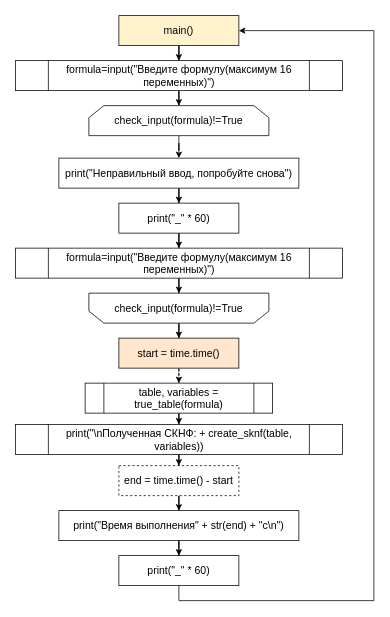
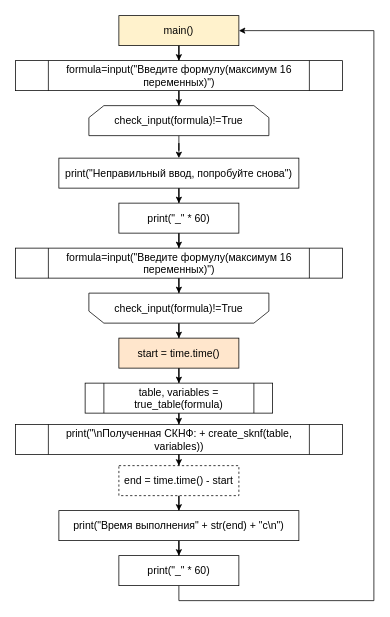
- <mxCell id="16" style="edgeStyle=orthogonalEdgeStyle;rounded=0;orthogonalLoop=1;jettySize=auto;html=1;entryX=0.5;entryY=0;entryDx=0;entryDy=0;dashed=1;" parent="1" source="17" target="19" edge="1"><mxGeometry relative="1" as="geometry" /></mxCell>
+ <mxCell id="16" style="edgeStyle=orthogonalEdgeStyle;rounded=0;orthogonalLoop=1;jettySize=auto;html=1;entryX=0.5;entryY=0;entryDx=0;entryDy=0;" parent="1" source="17" target="19" edge="1"><mxGeometry relative="1" as="geometry" /></mxCell>
